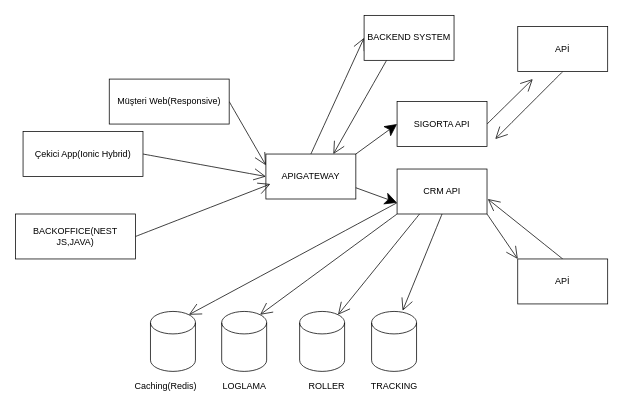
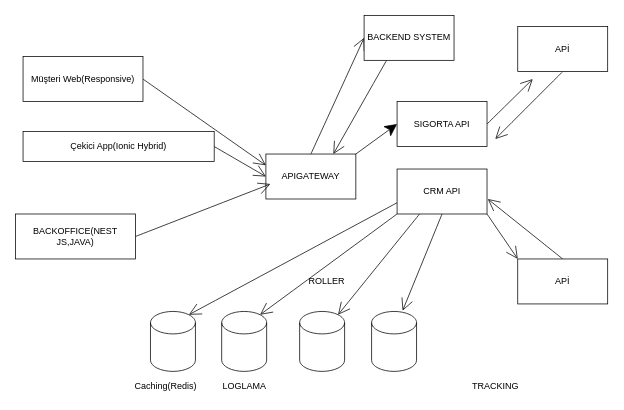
- <mxCell id="7" value="Müşteri Web(Responsive)" style="rounded=0;whiteSpace=wrap;html=1;hachureGap=4;pointerEvents=0;" vertex="1" parent="1"><mxGeometry x="145" y="105" width="160" height="60" as="geometry" /></mxCell>
+ <mxCell id="7" value="Müşteri Web(Responsive)" style="rounded=0;whiteSpace=wrap;html=1;hachureGap=4;pointerEvents=0;" vertex="1" parent="1"><mxGeometry x="30" y="75" width="160" height="60" as="geometry" /></mxCell>
- <mxCell id="17" value="Çekici App(Ionic Hybrid)" style="rounded=0;whiteSpace=wrap;html=1;hachureGap=4;pointerEvents=0;" vertex="1" parent="1"><mxGeometry x="30" y="175" width="160" height="60" as="geometry" /></mxCell>
+ <mxCell id="17" value="Çekici App(Ionic Hybrid)" style="rounded=0;whiteSpace=wrap;html=1;hachureGap=4;pointerEvents=0;" vertex="1" parent="1"><mxGeometry x="30" y="175" width="255" height="40" as="geometry" /></mxCell>
- <mxCell id="15" value="" style="endArrow=classic;html=1;startSize=14;endSize=14;sourcePerimeterSpacing=8;targetPerimeterSpacing=8;entryX=0;entryY=0.75;entryDx=0;entryDy=0;exitX=1;exitY=0.75;exitDx=0;exitDy=0;" edge="1" parent="1" source="5" target="13"><mxGeometry width="50" height="50" relative="1" as="geometry"><mxPoint x="449" y="250" as="sourcePoint" /><mxPoint x="499" y="200" as="targetPoint" /></mxGeometry></mxCell>
- <mxCell id="28" value="ROLLER" style="text;html=1;align=center;verticalAlign=middle;resizable=0;points=[];autosize=1;strokeColor=none;fillColor=none;" vertex="1" parent="1"><mxGeometry x="405" y="505" width="60" height="20" as="geometry" /></mxCell>
+ <mxCell id="28" value="ROLLER" style="text;html=1;align=center;verticalAlign=middle;resizable=0;points=[];autosize=1;strokeColor=none;fillColor=none;" vertex="1" parent="1"><mxGeometry x="405" y="365" width="60" height="20" as="geometry" /></mxCell>
- <mxCell id="29" value="TRACKING" style="text;html=1;align=center;verticalAlign=middle;resizable=0;points=[];autosize=1;strokeColor=none;fillColor=none;" vertex="1" parent="1"><mxGeometry x="485" y="505" width="80" height="20" as="geometry" /></mxCell>
+ <mxCell id="29" value="TRACKING" style="text;html=1;align=center;verticalAlign=middle;resizable=0;points=[];autosize=1;strokeColor=none;fillColor=none;" vertex="1" parent="1"><mxGeometry x="620" y="505" width="80" height="20" as="geometry" /></mxCell>
